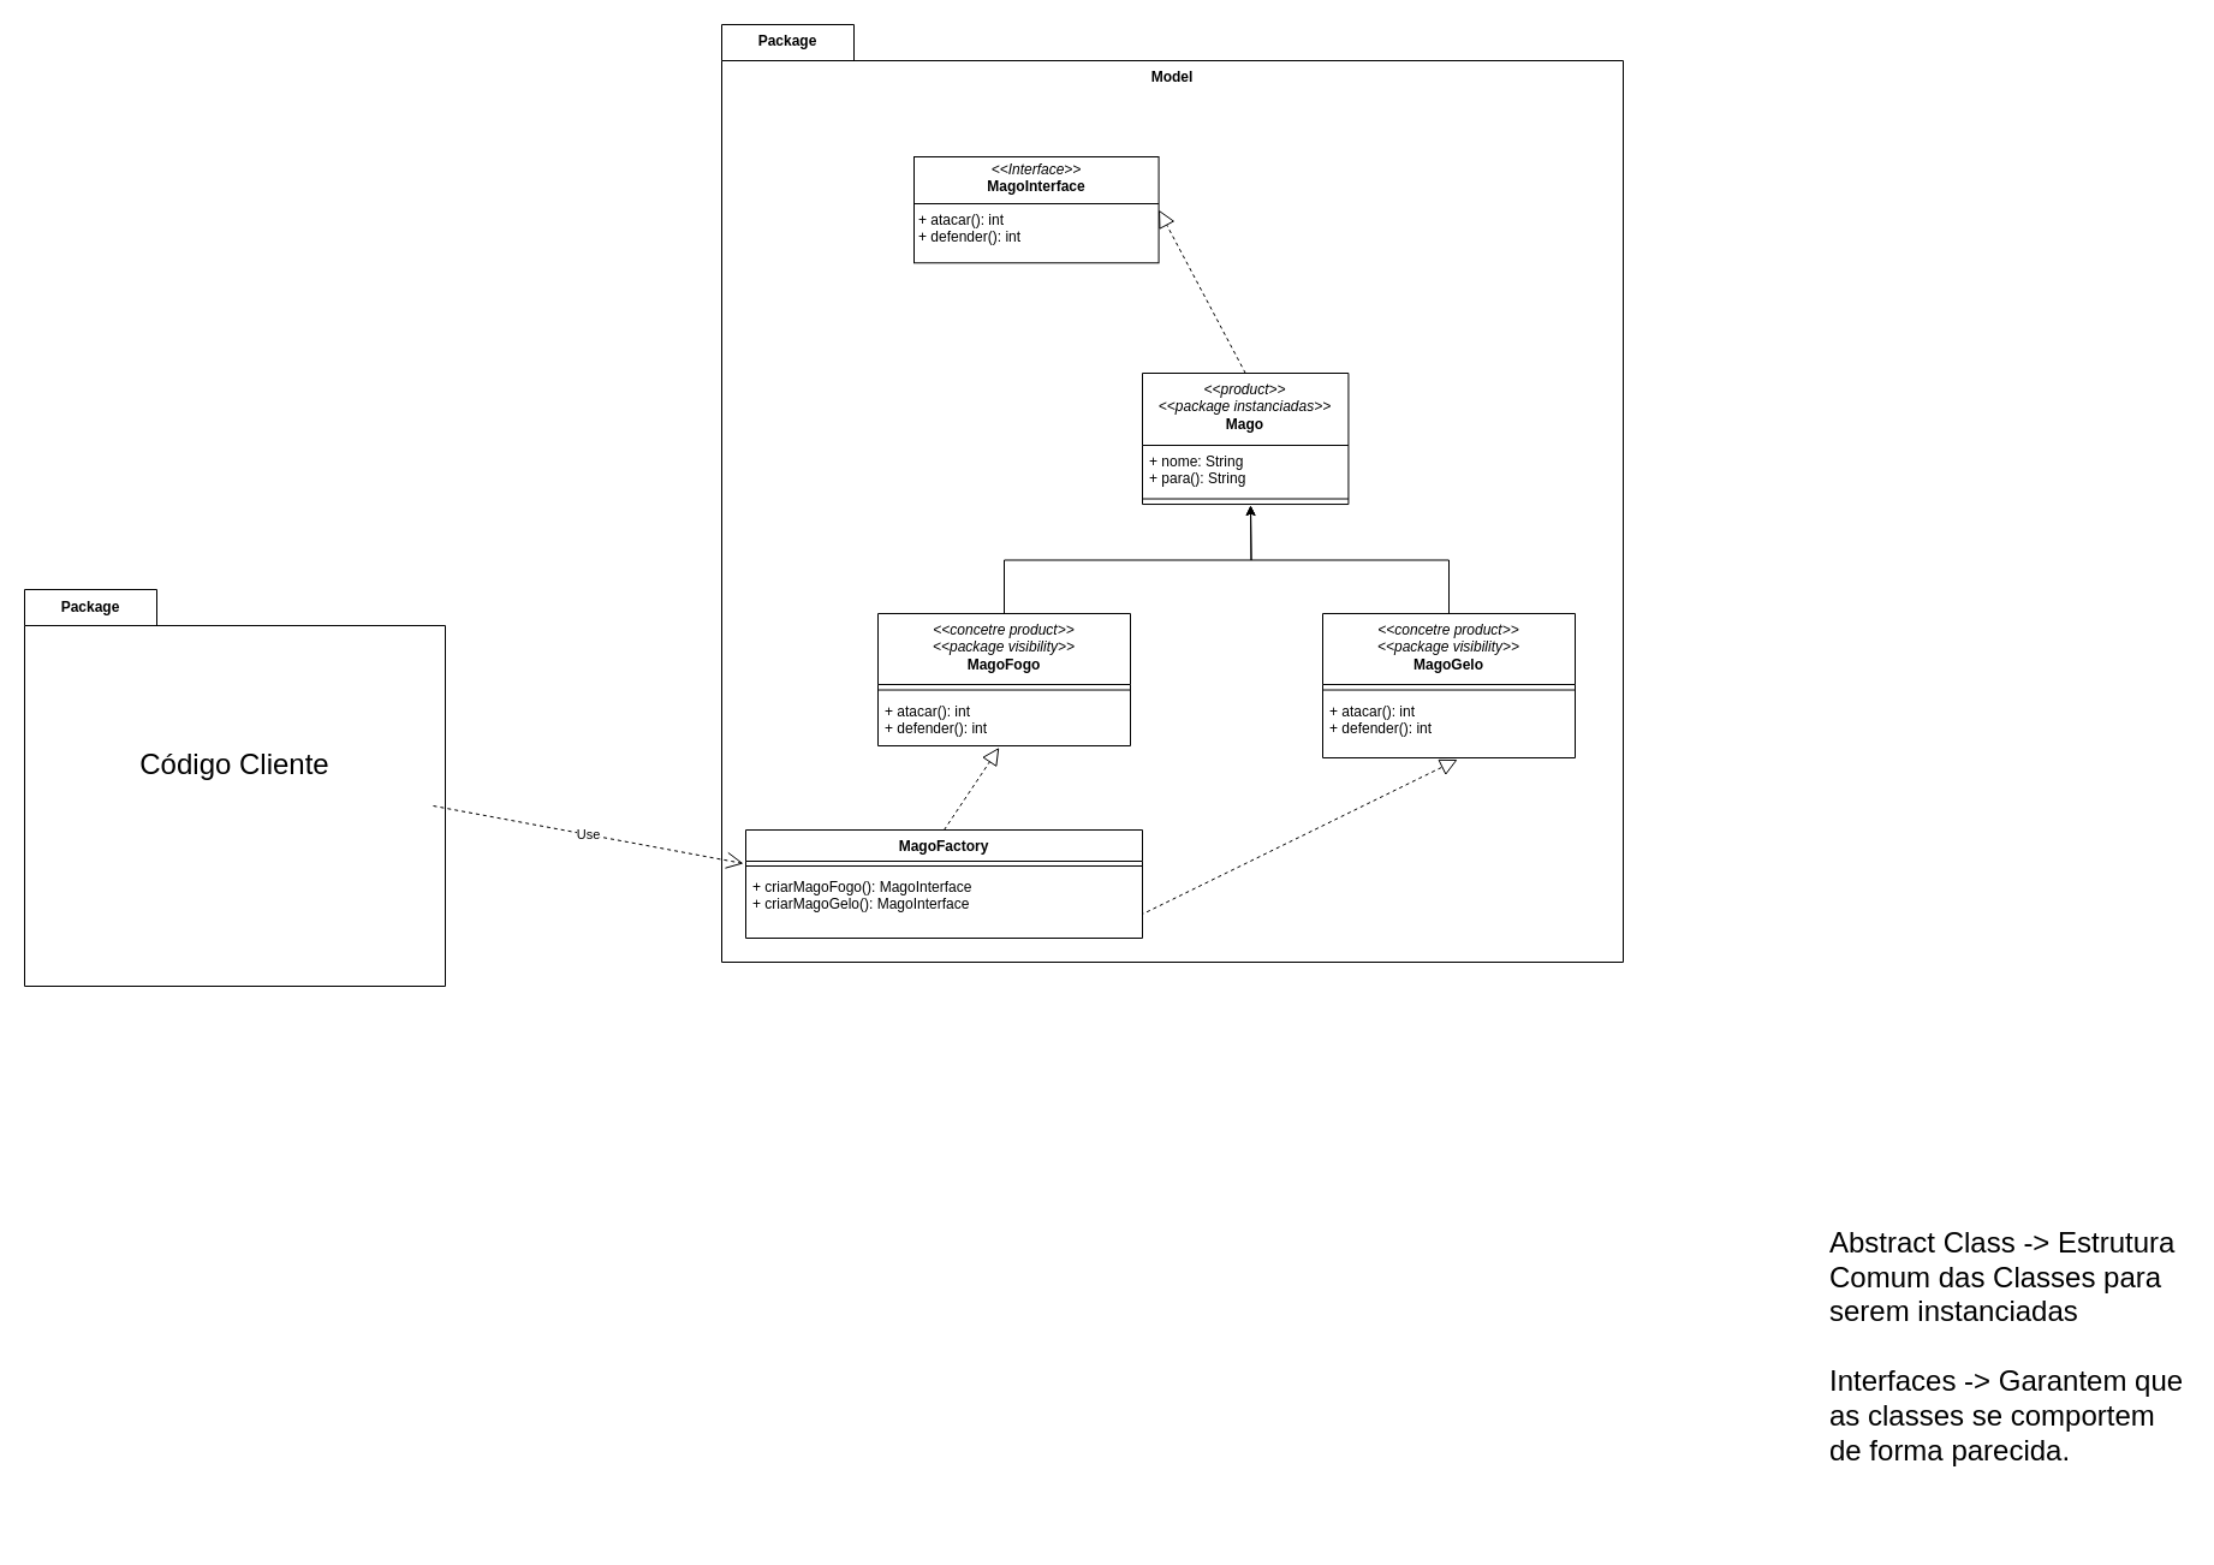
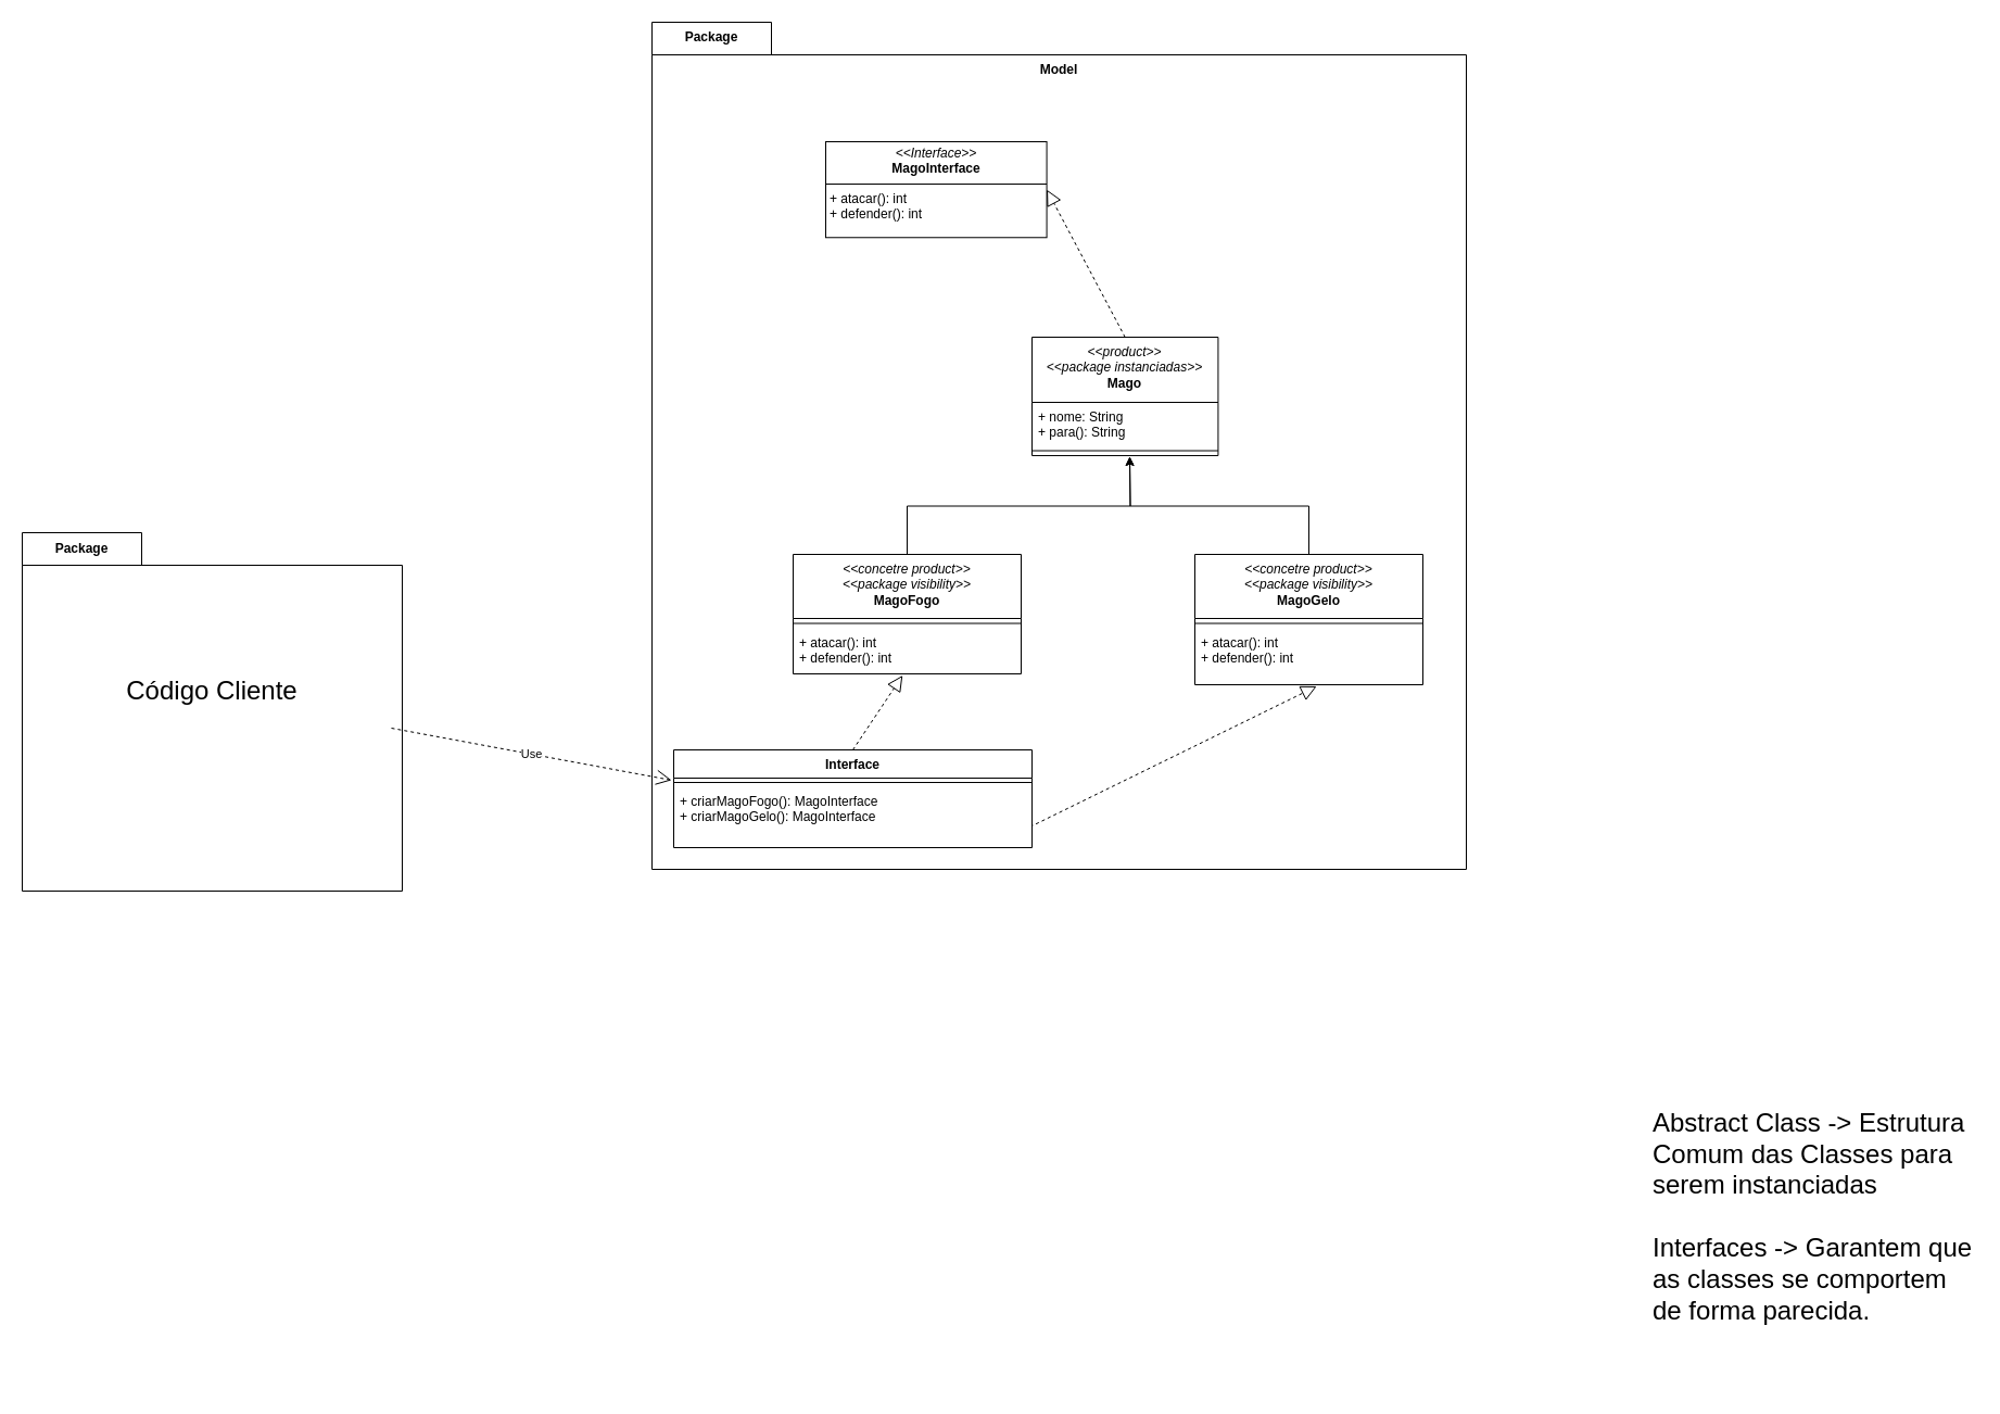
- <mxCell id="18" value="MagoFactory" style="swimlane;fontStyle=1;align=center;verticalAlign=top;childLayout=stackLayout;horizontal=1;startSize=26;horizontalStack=0;resizeParent=1;resizeParentMax=0;resizeLast=0;collapsible=1;marginBottom=0;whiteSpace=wrap;html=1;" vertex="1" parent="2"><mxGeometry x="20" y="670" width="330" height="90" as="geometry" /></mxCell>
+ <mxCell id="18" value="Interface" style="swimlane;fontStyle=1;align=center;verticalAlign=top;childLayout=stackLayout;horizontal=1;startSize=26;horizontalStack=0;resizeParent=1;resizeParentMax=0;resizeLast=0;collapsible=1;marginBottom=0;whiteSpace=wrap;html=1;" vertex="1" parent="2"><mxGeometry x="20" y="670" width="330" height="90" as="geometry" /></mxCell>
